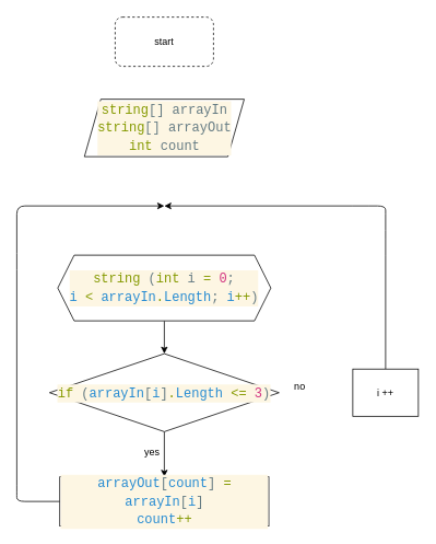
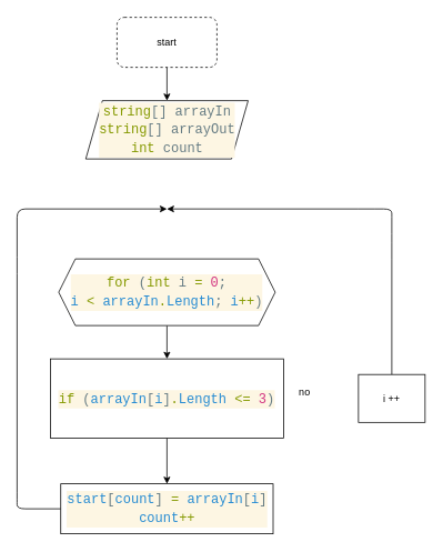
+ <mxCell id="2" style="edgeStyle=none;html=1;entryX=0.5;entryY=0;entryDx=0;entryDy=0;" edge="1" parent="1" source="3" target="4"><mxGeometry relative="1" as="geometry" /></mxCell>
- <mxCell id="14" value="&lt;div style=&quot;color: rgb(101 , 123 , 131) ; background-color: rgb(253 , 246 , 227) ; font-family: &amp;#34;consolas&amp;#34; , &amp;#34;courier new&amp;#34; , monospace ; font-size: 16px ; line-height: 22px&quot;&gt;&lt;span style=&quot;color: #859900&quot;&gt;string&lt;/span&gt; (&lt;span style=&quot;color: #859900&quot;&gt;int&lt;/span&gt; i &lt;span style=&quot;color: #859900&quot;&gt;=&lt;/span&gt; &lt;span style=&quot;color: #d33682&quot;&gt;0&lt;/span&gt;; &lt;br&gt;&lt;span style=&quot;color: #268bd2&quot;&gt;i&lt;/span&gt; &lt;span style=&quot;color: #859900&quot;&gt;&amp;lt;&lt;/span&gt; &lt;span style=&quot;color: #268bd2&quot;&gt;arrayIn&lt;/span&gt;&lt;span style=&quot;color: #859900&quot;&gt;.&lt;/span&gt;&lt;span style=&quot;color: #268bd2&quot;&gt;Length&lt;/span&gt;; &lt;span style=&quot;color: #268bd2&quot;&gt;i&lt;/span&gt;&lt;span style=&quot;color: #859900&quot;&gt;++&lt;/span&gt;)&lt;/div&gt;" style="shape=hexagon;perimeter=hexagonPerimeter2;whiteSpace=wrap;html=1;fixedSize=1;" vertex="1" parent="1"><mxGeometry x="70" y="310" width="260" height="80" as="geometry" /></mxCell>
+ <mxCell id="14" value="&lt;div style=&quot;color: rgb(101 , 123 , 131) ; background-color: rgb(253 , 246 , 227) ; font-family: &amp;#34;consolas&amp;#34; , &amp;#34;courier new&amp;#34; , monospace ; font-size: 16px ; line-height: 22px&quot;&gt;&lt;span style=&quot;color: #859900&quot;&gt;for&lt;/span&gt; (&lt;span style=&quot;color: #859900&quot;&gt;int&lt;/span&gt; i &lt;span style=&quot;color: #859900&quot;&gt;=&lt;/span&gt; &lt;span style=&quot;color: #d33682&quot;&gt;0&lt;/span&gt;; &lt;br&gt;&lt;span style=&quot;color: #268bd2&quot;&gt;i&lt;/span&gt; &lt;span style=&quot;color: #859900&quot;&gt;&amp;lt;&lt;/span&gt; &lt;span style=&quot;color: #268bd2&quot;&gt;arrayIn&lt;/span&gt;&lt;span style=&quot;color: #859900&quot;&gt;.&lt;/span&gt;&lt;span style=&quot;color: #268bd2&quot;&gt;Length&lt;/span&gt;; &lt;span style=&quot;color: #268bd2&quot;&gt;i&lt;/span&gt;&lt;span style=&quot;color: #859900&quot;&gt;++&lt;/span&gt;)&lt;/div&gt;" style="shape=hexagon;perimeter=hexagonPerimeter2;whiteSpace=wrap;html=1;fixedSize=1;" vertex="1" parent="1"><mxGeometry x="70" y="310" width="260" height="80" as="geometry" /></mxCell>
- <mxCell id="6" value="&lt;div style=&quot;color: rgb(101 , 123 , 131) ; background-color: rgb(253 , 246 , 227) ; font-family: &amp;#34;consolas&amp;#34; , &amp;#34;courier new&amp;#34; , monospace ; font-size: 16px ; line-height: 22px&quot;&gt;&lt;div style=&quot;font-family: &amp;#34;consolas&amp;#34; , &amp;#34;courier new&amp;#34; , monospace ; line-height: 22px&quot;&gt;&lt;span style=&quot;color: #859900&quot;&gt;if&lt;/span&gt; (&lt;span style=&quot;color: #268bd2&quot;&gt;arrayIn&lt;/span&gt;[&lt;span style=&quot;color: #268bd2&quot;&gt;i&lt;/span&gt;]&lt;span style=&quot;color: #859900&quot;&gt;.&lt;/span&gt;&lt;span style=&quot;color: #268bd2&quot;&gt;Length&lt;/span&gt; &lt;span style=&quot;color: #859900&quot;&gt;&amp;lt;=&lt;/span&gt; &lt;span style=&quot;color: #d33682&quot;&gt;3&lt;/span&gt;)&lt;/div&gt;&lt;/div&gt;" style="rhombus;whiteSpace=wrap;html=1;" vertex="1" parent="1"><mxGeometry x="60" y="430" width="280" height="95" as="geometry" /></mxCell>
+ <mxCell id="6" value="&lt;div style=&quot;color: rgb(101 , 123 , 131) ; background-color: rgb(253 , 246 , 227) ; font-family: &amp;#34;consolas&amp;#34; , &amp;#34;courier new&amp;#34; , monospace ; font-size: 16px ; line-height: 22px&quot;&gt;&lt;div style=&quot;font-family: &amp;#34;consolas&amp;#34; , &amp;#34;courier new&amp;#34; , monospace ; line-height: 22px&quot;&gt;&lt;span style=&quot;color: #859900&quot;&gt;if&lt;/span&gt; (&lt;span style=&quot;color: #268bd2&quot;&gt;arrayIn&lt;/span&gt;[&lt;span style=&quot;color: #268bd2&quot;&gt;i&lt;/span&gt;]&lt;span style=&quot;color: #859900&quot;&gt;.&lt;/span&gt;&lt;span style=&quot;color: #268bd2&quot;&gt;Length&lt;/span&gt; &lt;span style=&quot;color: #859900&quot;&gt;&amp;lt;=&lt;/span&gt; &lt;span style=&quot;color: #d33682&quot;&gt;3&lt;/span&gt;)&lt;/div&gt;&lt;/div&gt;" style="whiteSpace=wrap;html=1;rounded=0;" vertex="1" parent="1"><mxGeometry x="60" y="430" width="280" height="95" as="geometry" /></mxCell>
- <mxCell id="9" value="yes" style="text;html=1;align=center;verticalAlign=middle;resizable=0;points=[];autosize=1;strokeColor=none;fillColor=none;" vertex="1" parent="1"><mxGeometry x="170" y="540" width="30" height="20" as="geometry" /></mxCell>
- <mxCell id="8" value="&lt;div style=&quot;color: rgb(101 , 123 , 131) ; background-color: rgb(253 , 246 , 227) ; font-family: &amp;#34;consolas&amp;#34; , &amp;#34;courier new&amp;#34; , monospace ; font-size: 16px ; line-height: 22px&quot;&gt;&lt;div&gt;&lt;span style=&quot;color: #268bd2&quot;&gt;arrayOut&lt;/span&gt;[&lt;span style=&quot;color: #268bd2&quot;&gt;count&lt;/span&gt;] &lt;span style=&quot;color: #859900&quot;&gt;=&lt;/span&gt; &lt;span style=&quot;color: #268bd2&quot;&gt;arrayIn&lt;/span&gt;[&lt;span style=&quot;color: #268bd2&quot;&gt;i&lt;/span&gt;]&lt;/div&gt;&lt;div&gt;&lt;span style=&quot;color: #268bd2&quot;&gt;count&lt;/span&gt;&lt;span style=&quot;color: #859900&quot;&gt;++&lt;/span&gt;&lt;/div&gt;&lt;/div&gt;" style="rounded=0;whiteSpace=wrap;html=1;" vertex="1" parent="1"><mxGeometry x="72.5" y="580" width="255" height="60" as="geometry" /></mxCell>
+ <mxCell id="8" value="&lt;div style=&quot;color: rgb(101 , 123 , 131) ; background-color: rgb(253 , 246 , 227) ; font-family: &amp;#34;consolas&amp;#34; , &amp;#34;courier new&amp;#34; , monospace ; font-size: 16px ; line-height: 22px&quot;&gt;&lt;div&gt;&lt;span style=&quot;color: #268bd2&quot;&gt;start&lt;/span&gt;[&lt;span style=&quot;color: #268bd2&quot;&gt;count&lt;/span&gt;] &lt;span style=&quot;color: #859900&quot;&gt;=&lt;/span&gt; &lt;span style=&quot;color: #268bd2&quot;&gt;arrayIn&lt;/span&gt;[&lt;span style=&quot;color: #268bd2&quot;&gt;i&lt;/span&gt;]&lt;/div&gt;&lt;div&gt;&lt;span style=&quot;color: #268bd2&quot;&gt;count&lt;/span&gt;&lt;span style=&quot;color: #859900&quot;&gt;++&lt;/span&gt;&lt;/div&gt;&lt;/div&gt;" style="rounded=0;whiteSpace=wrap;html=1;" vertex="1" parent="1"><mxGeometry x="72.5" y="580" width="255" height="60" as="geometry" /></mxCell>
